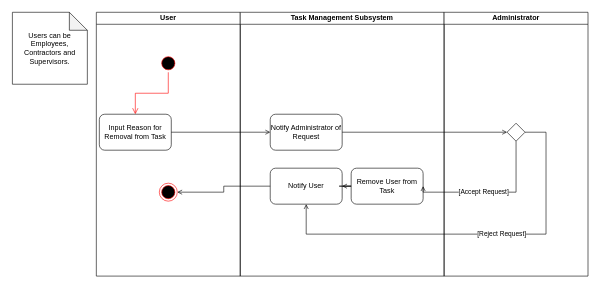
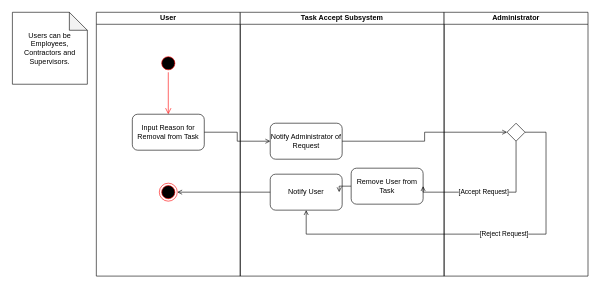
- <mxCell id="7" value="Task Management Subsystem" style="swimlane;startSize=20;whiteSpace=wrap;html=1;" parent="1" vertex="1"><mxGeometry x="400" y="20" width="340" height="440" as="geometry" /></mxCell>
+ <mxCell id="7" value="Task Accept Subsystem" style="swimlane;startSize=20;whiteSpace=wrap;html=1;" parent="1" vertex="1"><mxGeometry x="400" y="20" width="340" height="440" as="geometry" /></mxCell>
- <mxCell id="5" value="Input Reason for Removal from Task" style="rounded=1;whiteSpace=wrap;html=1;" parent="2" vertex="1"><mxGeometry x="5" y="170" width="120" height="60" as="geometry" /></mxCell>
+ <mxCell id="5" value="Input Reason for Removal from Task" style="rounded=1;whiteSpace=wrap;html=1;" parent="2" vertex="1"><mxGeometry x="60" y="170" width="120" height="60" as="geometry" /></mxCell>
- <mxCell id="8" value="Notify Administrator of Request" style="rounded=1;whiteSpace=wrap;html=1;" parent="7" vertex="1"><mxGeometry x="50" y="170" width="120" height="60" as="geometry" /></mxCell>
+ <mxCell id="8" value="Notify Administrator of Request" style="rounded=1;whiteSpace=wrap;html=1;" parent="7" vertex="1"><mxGeometry x="50" y="185" width="120" height="60" as="geometry" /></mxCell>
- <mxCell id="9" value="Notify User" style="rounded=1;whiteSpace=wrap;html=1;" parent="7" vertex="1"><mxGeometry x="50" y="260" width="120" height="60" as="geometry" /></mxCell>
+ <mxCell id="9" value="Notify User" style="rounded=1;whiteSpace=wrap;html=1;" parent="7" vertex="1"><mxGeometry x="50" y="270" width="120" height="60" as="geometry" /></mxCell>
